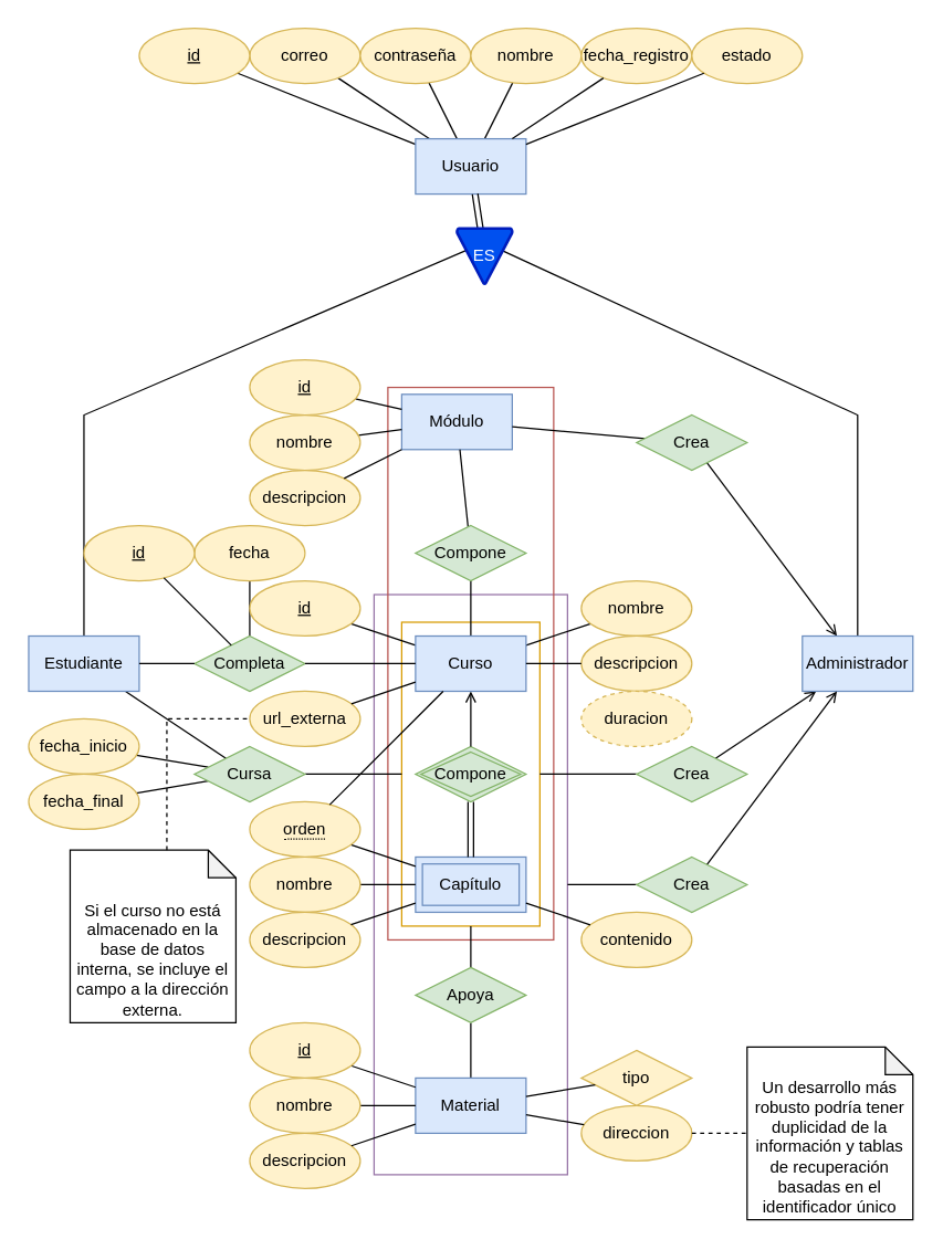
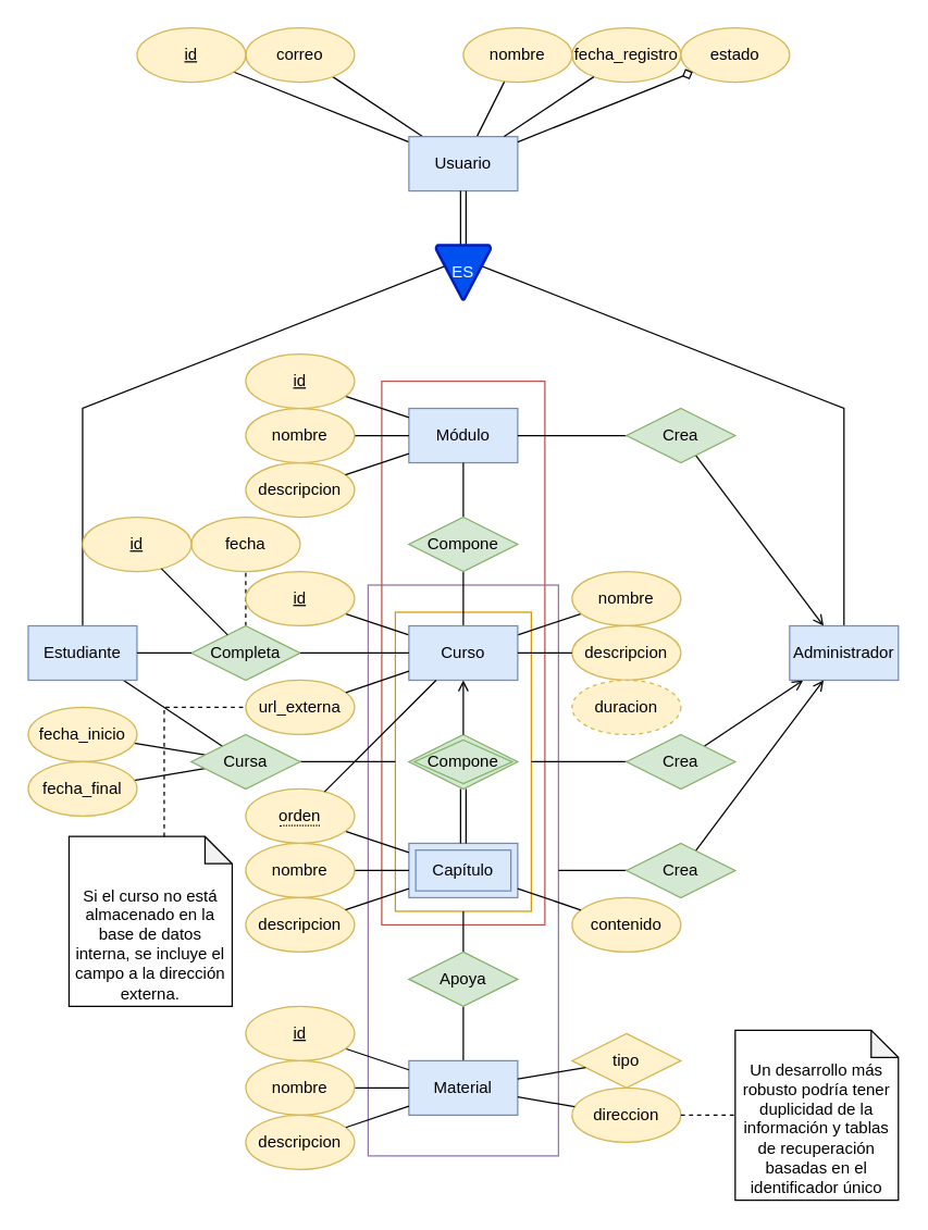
- <mxCell id="41" value="contraseña" style="ellipse;whiteSpace=wrap;html=1;align=center;fillColor=#fff2cc;strokeColor=#d6b656;" parent="1" vertex="1"><mxGeometry x="260" y="20" width="80" height="40" as="geometry" /></mxCell>
- <mxCell id="92" style="edgeStyle=none;rounded=0;orthogonalLoop=1;jettySize=auto;html=1;endArrow=none;endFill=0;" parent="1" source="9" target="91" edge="1"><mxGeometry relative="1" as="geometry"><mxPoint x="520" y="176" as="sourcePoint" /><mxPoint x="612" y="130" as="targetPoint" /></mxGeometry></mxCell>
+ <mxCell id="92" style="edgeStyle=none;rounded=0;orthogonalLoop=1;jettySize=auto;html=1;endArrow=diamond;endFill=0;" parent="1" source="9" target="91" edge="1"><mxGeometry relative="1" as="geometry"><mxPoint x="520" y="176" as="sourcePoint" /><mxPoint x="612" y="130" as="targetPoint" /></mxGeometry></mxCell>
- <mxCell id="7" style="edgeStyle=none;rounded=0;orthogonalLoop=1;jettySize=auto;html=1;endArrow=none;endFill=0;" parent="1" source="9" target="41" edge="1"><mxGeometry relative="1" as="geometry" /></mxCell>
- <mxCell id="37" value="ES" style="strokeWidth=2;html=1;shape=mxgraph.flowchart.merge_or_storage;whiteSpace=wrap;fillColor=#0050ef;fontColor=#ffffff;strokeColor=#001DBC;" parent="1" vertex="1"><mxGeometry x="330" y="165" width="40" height="40" as="geometry" /></mxCell>
+ <mxCell id="37" value="ES" style="strokeWidth=2;html=1;shape=mxgraph.flowchart.merge_or_storage;whiteSpace=wrap;fillColor=#0050ef;fontColor=#ffffff;strokeColor=#001DBC;" parent="1" vertex="1"><mxGeometry x="320" y="180" width="40" height="40" as="geometry" /></mxCell>
- <mxCell id="17" value="Módulo" style="whiteSpace=wrap;html=1;align=center;fillColor=#dae8fc;strokeColor=#6c8ebf;" parent="1" vertex="1"><mxGeometry x="290" y="285" width="80" height="40" as="geometry" /></mxCell>
+ <mxCell id="17" value="Módulo" style="whiteSpace=wrap;html=1;align=center;fillColor=#dae8fc;strokeColor=#6c8ebf;" parent="1" vertex="1"><mxGeometry x="300" y="300" width="80" height="40" as="geometry" /></mxCell>
- <mxCell id="78" style="rounded=0;orthogonalLoop=1;jettySize=auto;html=1;endArrow=none;endFill=0;" parent="1" source="79" target="84" edge="1"><mxGeometry relative="1" as="geometry" /></mxCell>
+ <mxCell id="78" style="rounded=0;orthogonalLoop=1;jettySize=auto;html=1;endArrow=none;endFill=0;dashed=1;" parent="1" source="79" target="84" edge="1"><mxGeometry relative="1" as="geometry" /></mxCell>
